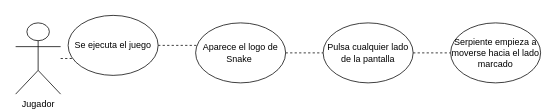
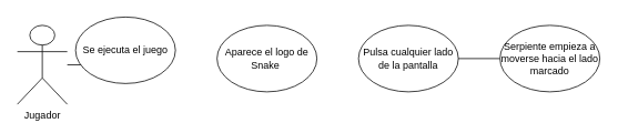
- <mxCell id="4" style="edgeStyle=orthogonalEdgeStyle;rounded=0;orthogonalLoop=1;jettySize=auto;html=1;entryX=0;entryY=0.5;entryDx=0;entryDy=0;endArrow=none;endFill=0;dashed=1;" edge="1" parent="1" source="5" target="7"><mxGeometry relative="1" as="geometry" /></mxCell>
- <mxCell id="6" style="edgeStyle=orthogonalEdgeStyle;rounded=0;orthogonalLoop=1;jettySize=auto;html=1;entryX=0;entryY=0.5;entryDx=0;entryDy=0;dashed=1;endArrow=none;endFill=0;" edge="1" parent="1" source="7" target="8"><mxGeometry relative="1" as="geometry" /></mxCell>
+ <mxCell id="6" style="edgeStyle=orthogonalEdgeStyle;rounded=0;orthogonalLoop=1;jettySize=auto;html=1;entryX=0;entryY=0.5;entryDx=0;entryDy=0;dashed=0;endArrow=none;endFill=0;" edge="1" parent="1" source="7" target="8"><mxGeometry relative="1" as="geometry" /></mxCell>
- <mxCell id="2" value="" style="edgeStyle=orthogonalEdgeStyle;rounded=0;orthogonalLoop=1;jettySize=auto;html=1;endArrow=none;endFill=0;dashed=1;" edge="1" parent="1" source="3" target="5"><mxGeometry relative="1" as="geometry" /></mxCell>
+ <mxCell id="2" value="" style="edgeStyle=orthogonalEdgeStyle;rounded=0;orthogonalLoop=1;jettySize=auto;html=1;endArrow=none;endFill=0;" edge="1" parent="1" source="3" target="5"><mxGeometry relative="1" as="geometry" /></mxCell>
